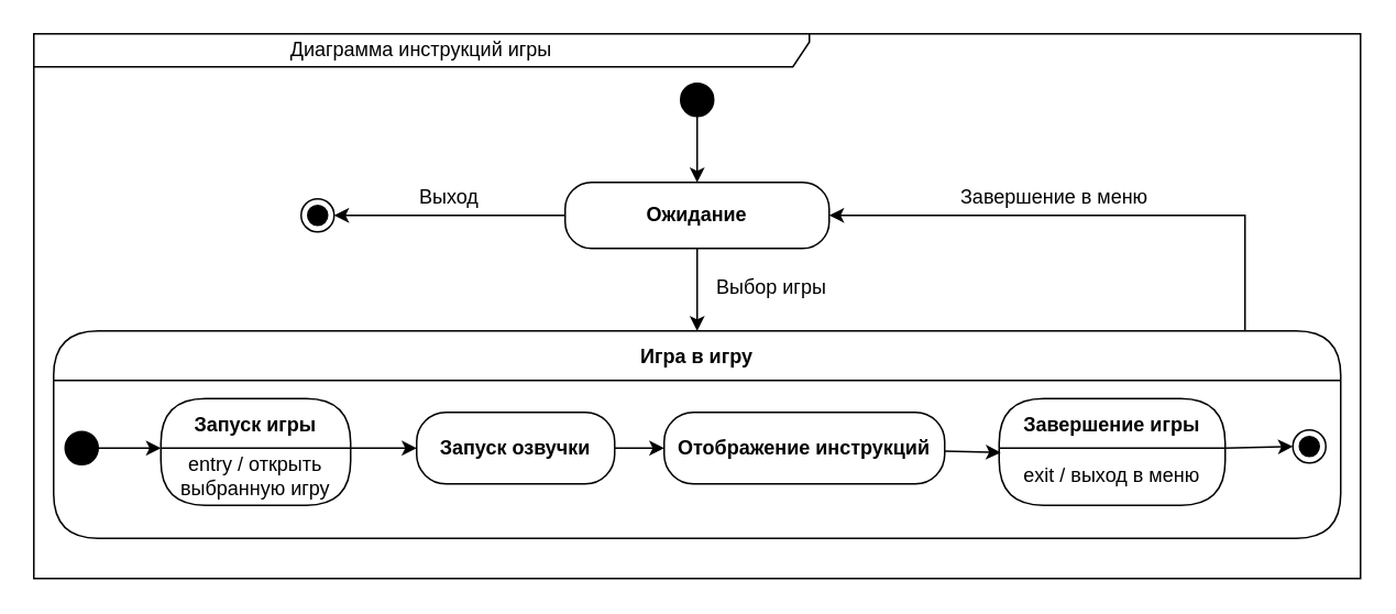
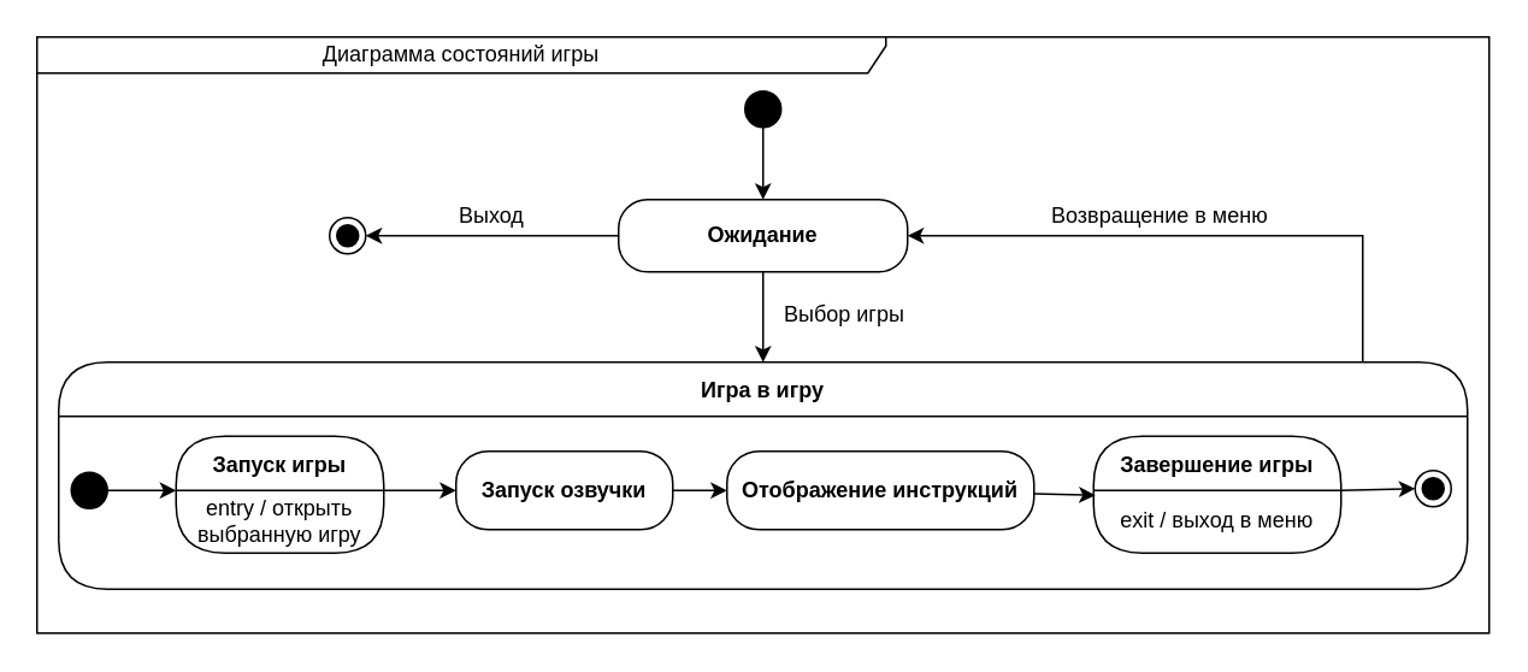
- <mxCell id="26" value="Диаграмма инструкций игры" style="shape=umlFrame;whiteSpace=wrap;html=1;pointerEvents=0;recursiveResize=0;container=1;collapsible=0;width=470;height=20;" parent="1" vertex="1"><mxGeometry x="20" y="20" width="804" height="330" as="geometry" /></mxCell>
+ <mxCell id="26" value="Диаграмма состояний игры" style="shape=umlFrame;whiteSpace=wrap;html=1;pointerEvents=0;recursiveResize=0;container=1;collapsible=0;width=470;height=20;" parent="1" vertex="1"><mxGeometry x="20" y="20" width="804" height="330" as="geometry" /></mxCell>
- <mxCell id="27" value="&lt;div style=&quot;text-align: center;&quot;&gt;Завершение в меню&lt;/div&gt;" style="text;whiteSpace=wrap;html=1;" parent="26" vertex="1"><mxGeometry x="560" y="85" width="140" height="15" as="geometry" /></mxCell>
+ <mxCell id="27" value="&lt;div style=&quot;text-align: center;&quot;&gt;Возвращение в меню&lt;/div&gt;" style="text;whiteSpace=wrap;html=1;" parent="26" vertex="1"><mxGeometry x="560" y="85" width="140" height="15" as="geometry" /></mxCell>
